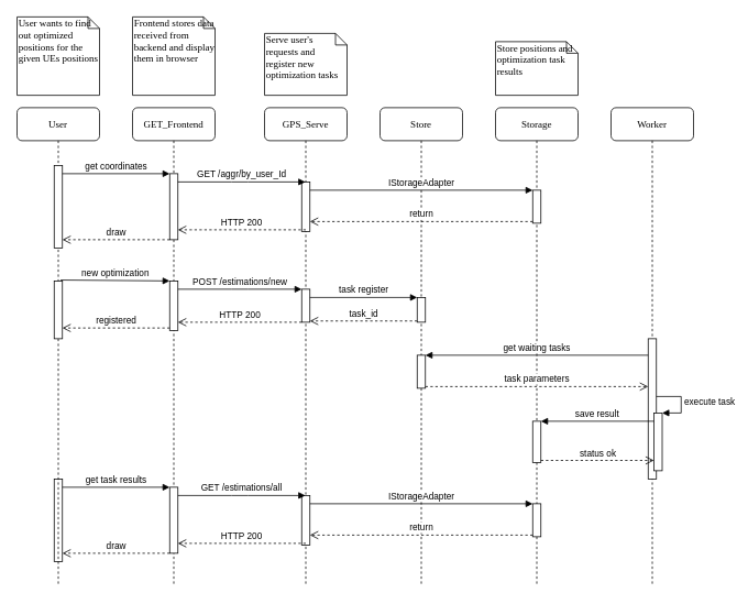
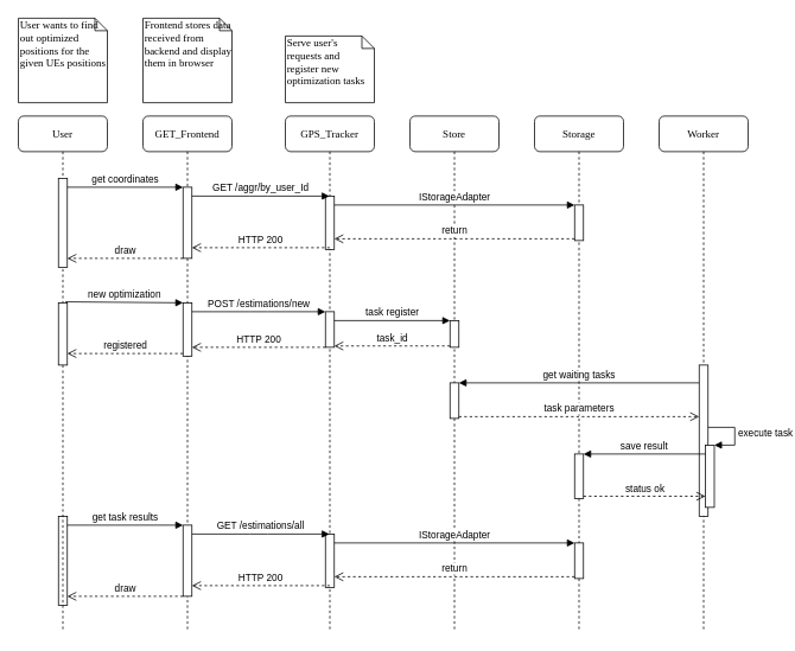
- <mxCell id="34" value="Store positions and optimization task results" style="shape=note;whiteSpace=wrap;html=1;size=14;verticalAlign=top;align=left;spacingTop=-6;rounded=0;shadow=0;comic=0;labelBackgroundColor=none;strokeWidth=1;fontFamily=Verdana;fontSize=12" parent="1" vertex="1"><mxGeometry x="600" y="50" width="100" height="65" as="geometry" /></mxCell>
- <mxCell id="5" value="GPS_Serve" style="shape=umlLifeline;perimeter=lifelinePerimeter;whiteSpace=wrap;html=1;container=1;collapsible=0;recursiveResize=0;outlineConnect=0;rounded=1;shadow=0;comic=0;labelBackgroundColor=none;strokeWidth=1;fontFamily=Verdana;fontSize=12;align=center;" parent="1" vertex="1"><mxGeometry x="320" y="130" width="100" height="580" as="geometry" /></mxCell>
+ <mxCell id="5" value="GPS_Tracker" style="shape=umlLifeline;perimeter=lifelinePerimeter;whiteSpace=wrap;html=1;container=1;collapsible=0;recursiveResize=0;outlineConnect=0;rounded=1;shadow=0;comic=0;labelBackgroundColor=none;strokeWidth=1;fontFamily=Verdana;fontSize=12;align=center;" parent="1" vertex="1"><mxGeometry x="320" y="130" width="100" height="580" as="geometry" /></mxCell>
